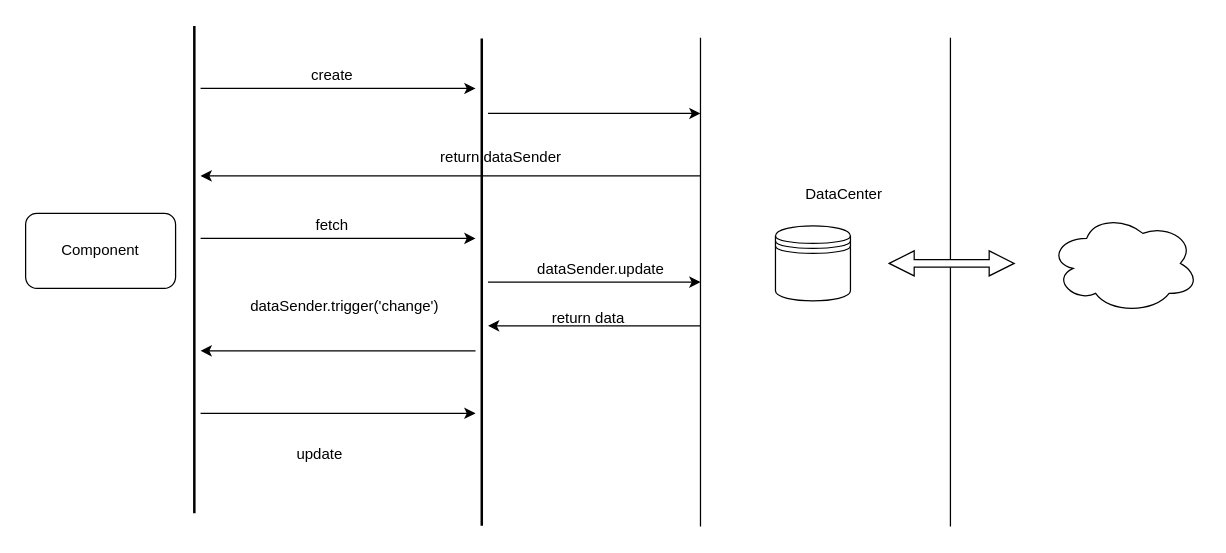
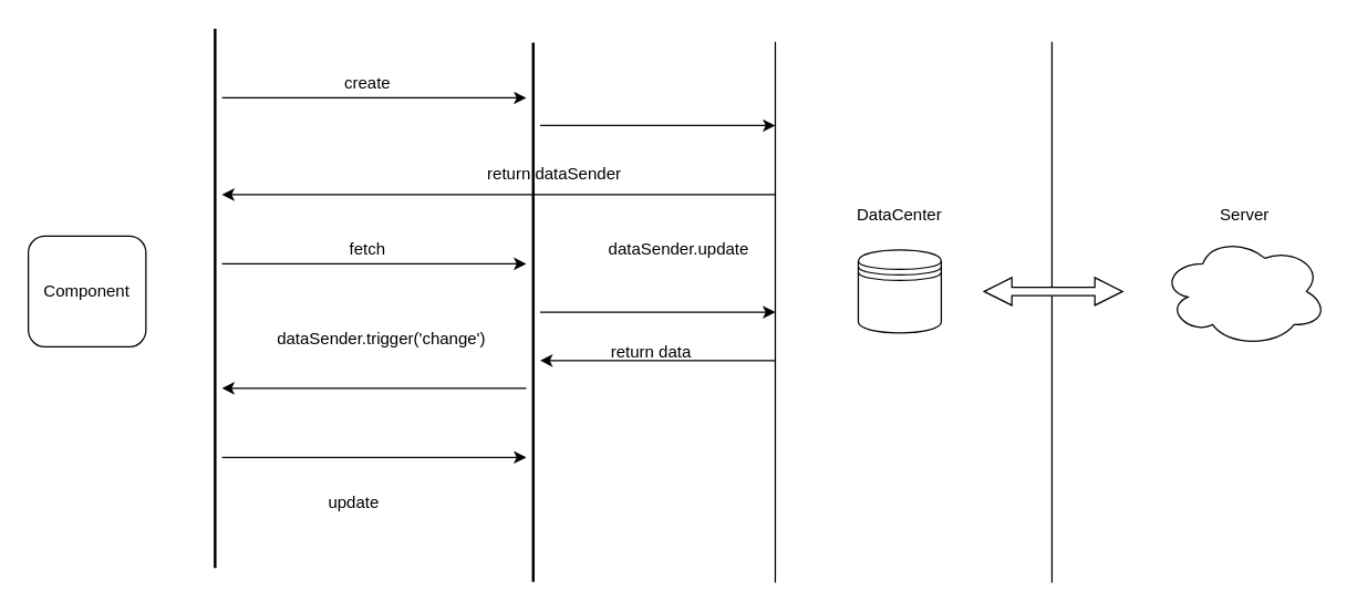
- <mxCell id="7" value="DataCenter" style="text;html=1;strokeColor=none;fillColor=none;align=center;verticalAlign=middle;whiteSpace=wrap;rounded=0;" vertex="1" parent="1"><mxGeometry x="645" y="140" width="60" height="30" as="geometry" /></mxCell>
+ <mxCell id="7" value="DataCenter" style="text;html=1;strokeColor=none;fillColor=none;align=center;verticalAlign=middle;whiteSpace=wrap;rounded=0;" vertex="1" parent="1"><mxGeometry x="620" y="140" width="60" height="30" as="geometry" /></mxCell>
+ <mxCell id="10" value="Server" style="text;html=1;align=center;verticalAlign=middle;resizable=0;points=[];autosize=1;strokeColor=none;fillColor=none;" vertex="1" parent="8"><mxGeometry x="30" width="60" height="30" as="geometry" /></mxCell>
- <mxCell id="15" value="Component" style="rounded=1;whiteSpace=wrap;html=1;" vertex="1" parent="1"><mxGeometry x="20" y="170" width="120" height="60" as="geometry" /></mxCell>
+ <mxCell id="15" value="Component" style="rounded=1;whiteSpace=wrap;html=1;" vertex="1" parent="1"><mxGeometry x="20" y="170" width="85" height="80" as="geometry" /></mxCell>
- <mxCell id="23" value="dataSender.update" style="text;html=1;align=center;verticalAlign=middle;resizable=0;points=[];autosize=1;strokeColor=none;fillColor=none;" vertex="1" parent="1"><mxGeometry x="420" y="200" width="120" height="30" as="geometry" /></mxCell>
+ <mxCell id="23" value="dataSender.update" style="text;html=1;align=center;verticalAlign=middle;resizable=0;points=[];autosize=1;strokeColor=none;fillColor=none;" vertex="1" parent="1"><mxGeometry x="430" y="165" width="120" height="30" as="geometry" /></mxCell>
